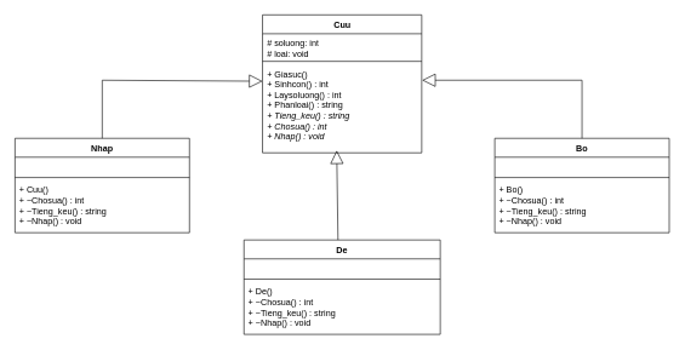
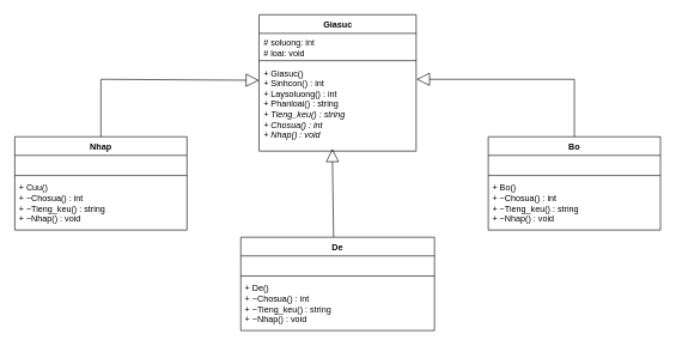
- <mxCell id="2" value="Cuu" style="swimlane;fontStyle=1;align=center;verticalAlign=top;childLayout=stackLayout;horizontal=1;startSize=26;horizontalStack=0;resizeParent=1;resizeParentMax=0;resizeLast=0;collapsible=1;marginBottom=0;whiteSpace=wrap;html=1;" vertex="1" parent="1"><mxGeometry x="360.5" y="20" width="219" height="190" as="geometry" /></mxCell>
+ <mxCell id="2" value="Giasuc" style="swimlane;fontStyle=1;align=center;verticalAlign=top;childLayout=stackLayout;horizontal=1;startSize=26;horizontalStack=0;resizeParent=1;resizeParentMax=0;resizeLast=0;collapsible=1;marginBottom=0;whiteSpace=wrap;html=1;" vertex="1" parent="1"><mxGeometry x="360.5" y="20" width="219" height="190" as="geometry" /></mxCell>
